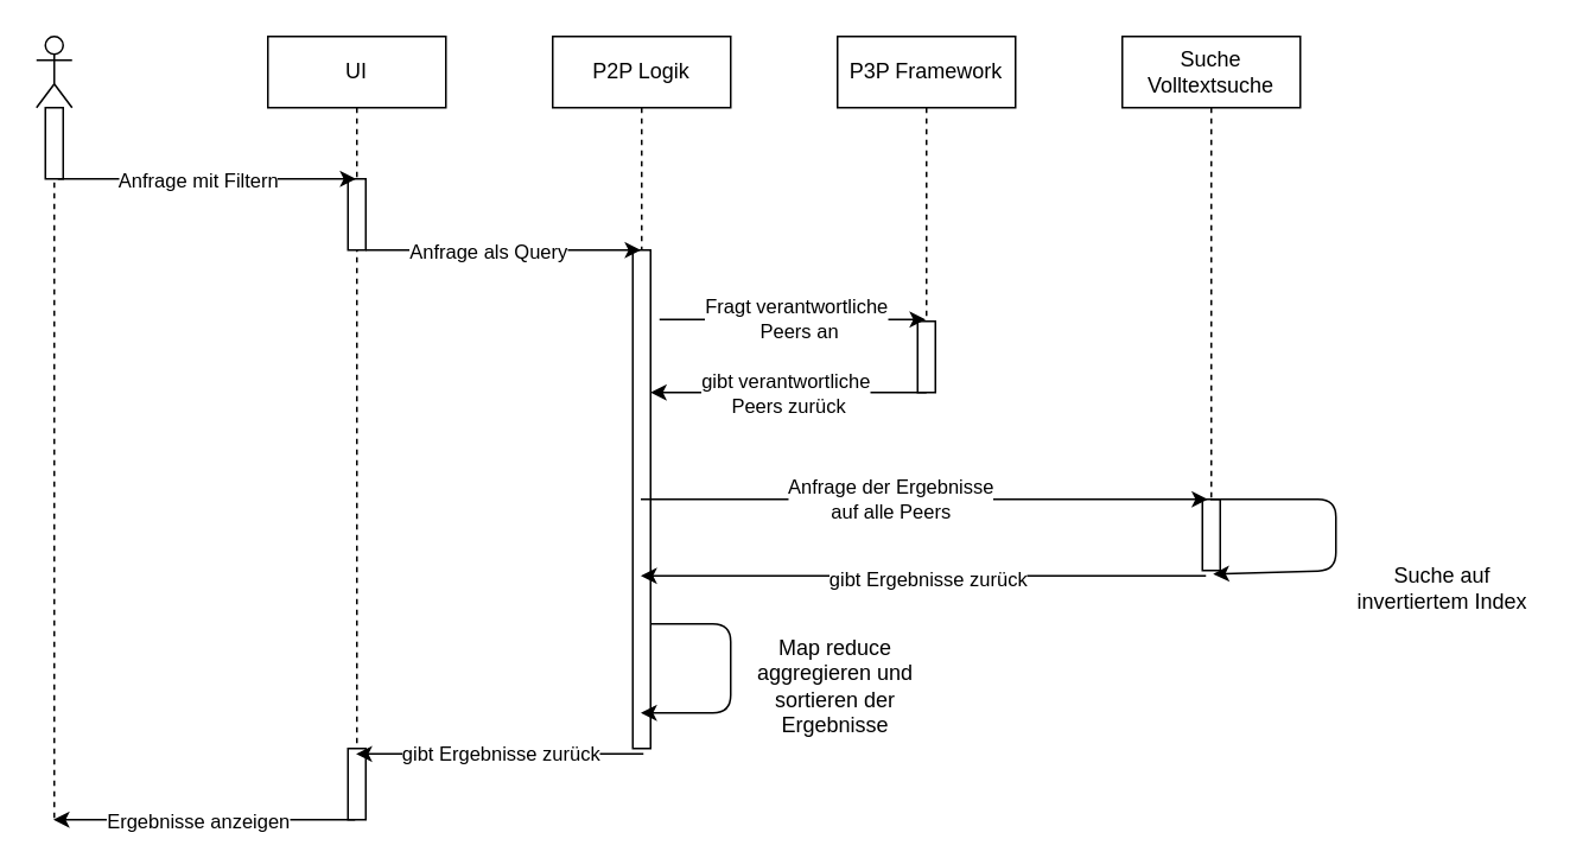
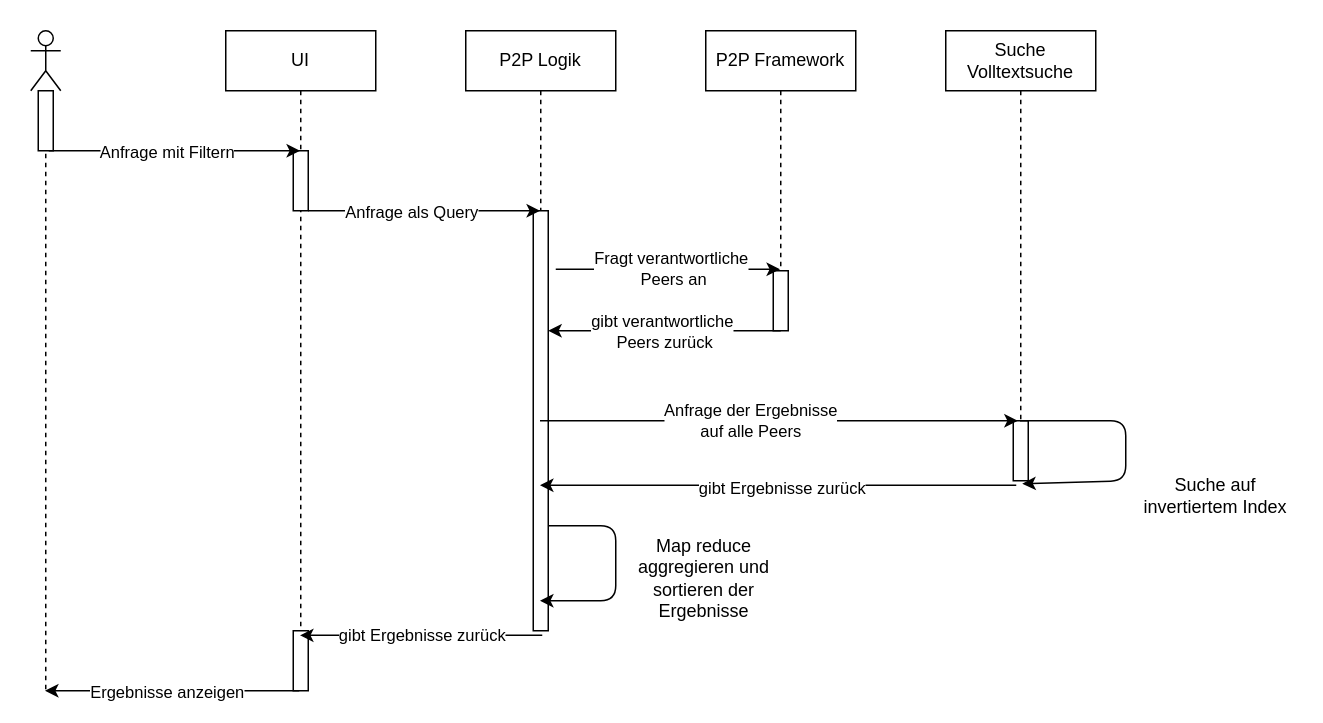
- <mxCell id="10" value="P3P Framework" style="shape=umlLifeline;perimeter=lifelinePerimeter;whiteSpace=wrap;html=1;container=1;collapsible=0;recursiveResize=0;outlineConnect=0;" vertex="1" parent="1"><mxGeometry x="470" y="20" width="100" height="200" as="geometry" /></mxCell>
+ <mxCell id="10" value="P2P Framework" style="shape=umlLifeline;perimeter=lifelinePerimeter;whiteSpace=wrap;html=1;container=1;collapsible=0;recursiveResize=0;outlineConnect=0;" vertex="1" parent="1"><mxGeometry x="470" y="20" width="100" height="200" as="geometry" /></mxCell>
